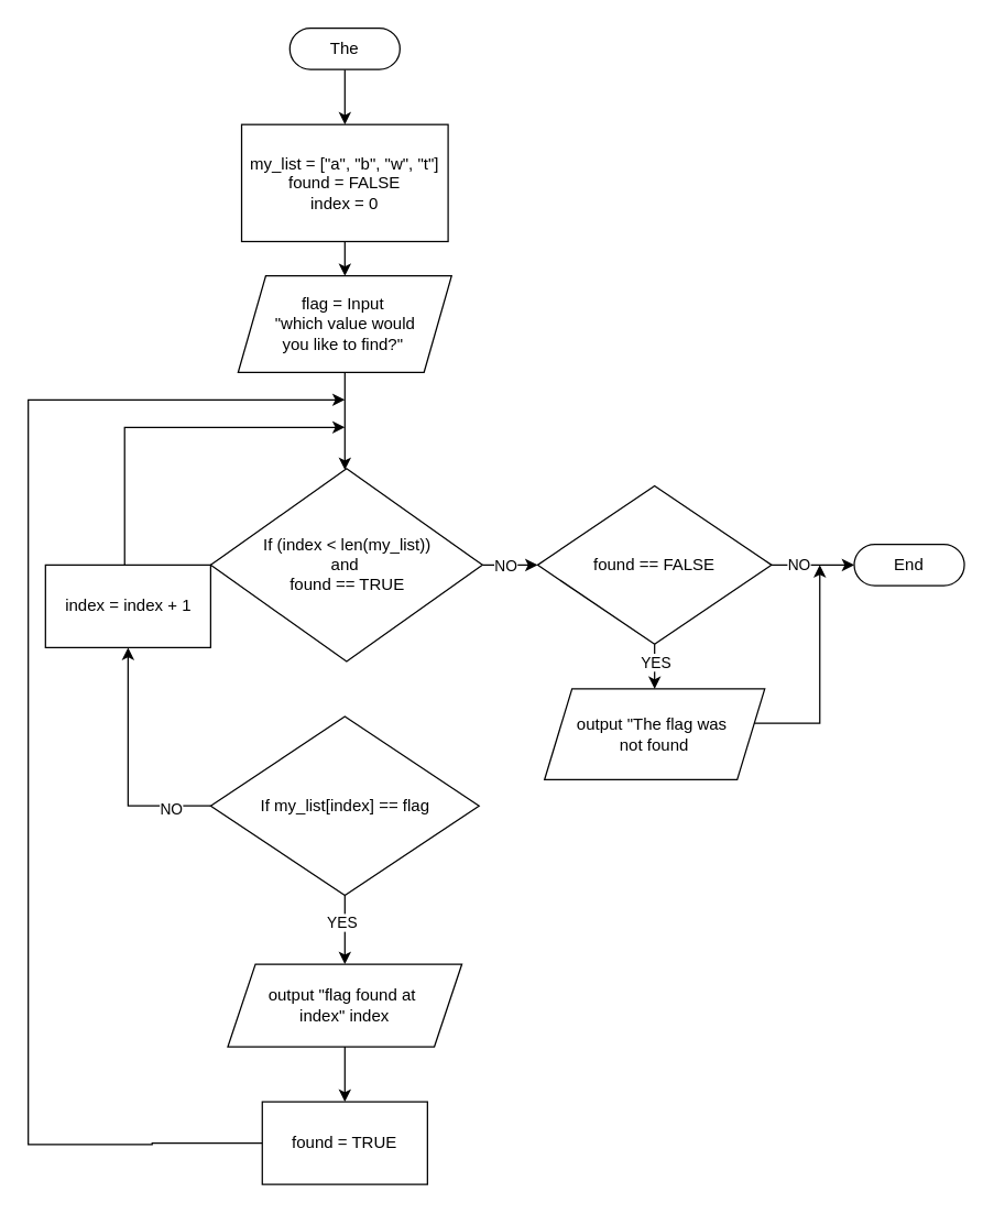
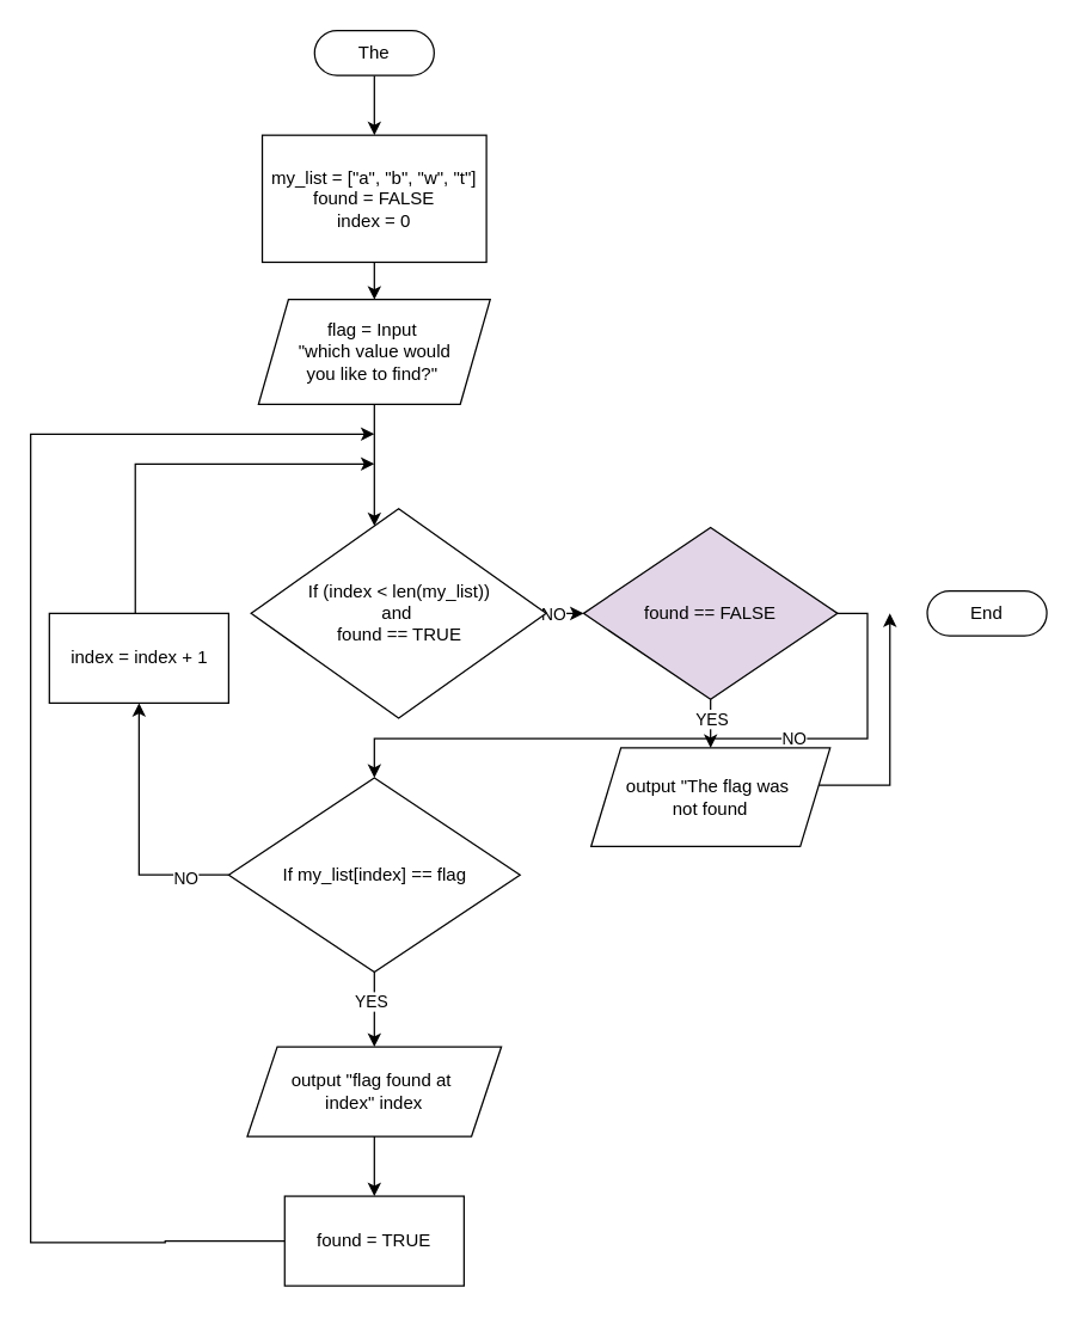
- <mxCell id="10" value="If (index &amp;lt; len(my_list))&lt;div&gt;and&amp;nbsp;&lt;/div&gt;&lt;div&gt;found == TRUE&lt;/div&gt;" style="rhombus;whiteSpace=wrap;html=1;dashed=0;" vertex="1" parent="1"><mxGeometry x="152.5" y="340" width="197.5" height="140" as="geometry" /></mxCell>
+ <mxCell id="10" value="If (index &amp;lt; len(my_list))&lt;div&gt;and&amp;nbsp;&lt;/div&gt;&lt;div&gt;found == TRUE&lt;/div&gt;" style="rhombus;whiteSpace=wrap;html=1;dashed=0;" vertex="1" parent="1"><mxGeometry x="167.5" y="340" width="197.5" height="140" as="geometry" /></mxCell>
- <mxCell id="25" value="found == FALSE" style="rhombus;whiteSpace=wrap;html=1;" vertex="1" parent="1"><mxGeometry x="390" y="352.5" width="170" height="115" as="geometry" /></mxCell>
+ <mxCell id="25" value="found == FALSE" style="rhombus;whiteSpace=wrap;html=1;fillColor=#e1d5e7;" vertex="1" parent="1"><mxGeometry x="390" y="352.5" width="170" height="115" as="geometry" /></mxCell>
- <mxCell id="24" value="NO" style="edgeStyle=orthogonalEdgeStyle;rounded=0;orthogonalLoop=1;jettySize=auto;html=1;exitX=1;exitY=0.5;exitDx=0;exitDy=0;" edge="1" parent="1" source="25" target="28"><mxGeometry x="-0.333" relative="1" as="geometry"><mxPoint x="630" y="398" as="targetPoint" /><mxPoint as="offset" /></mxGeometry></mxCell>
+ <mxCell id="24" value="NO" style="edgeStyle=orthogonalEdgeStyle;rounded=0;orthogonalLoop=1;jettySize=auto;html=1;exitX=1;exitY=0.5;exitDx=0;exitDy=0;" edge="1" parent="1" source="25" target="15"><mxGeometry x="-0.333" relative="1" as="geometry"><mxPoint x="630" y="398" as="targetPoint" /><mxPoint as="offset" /></mxGeometry></mxCell>
